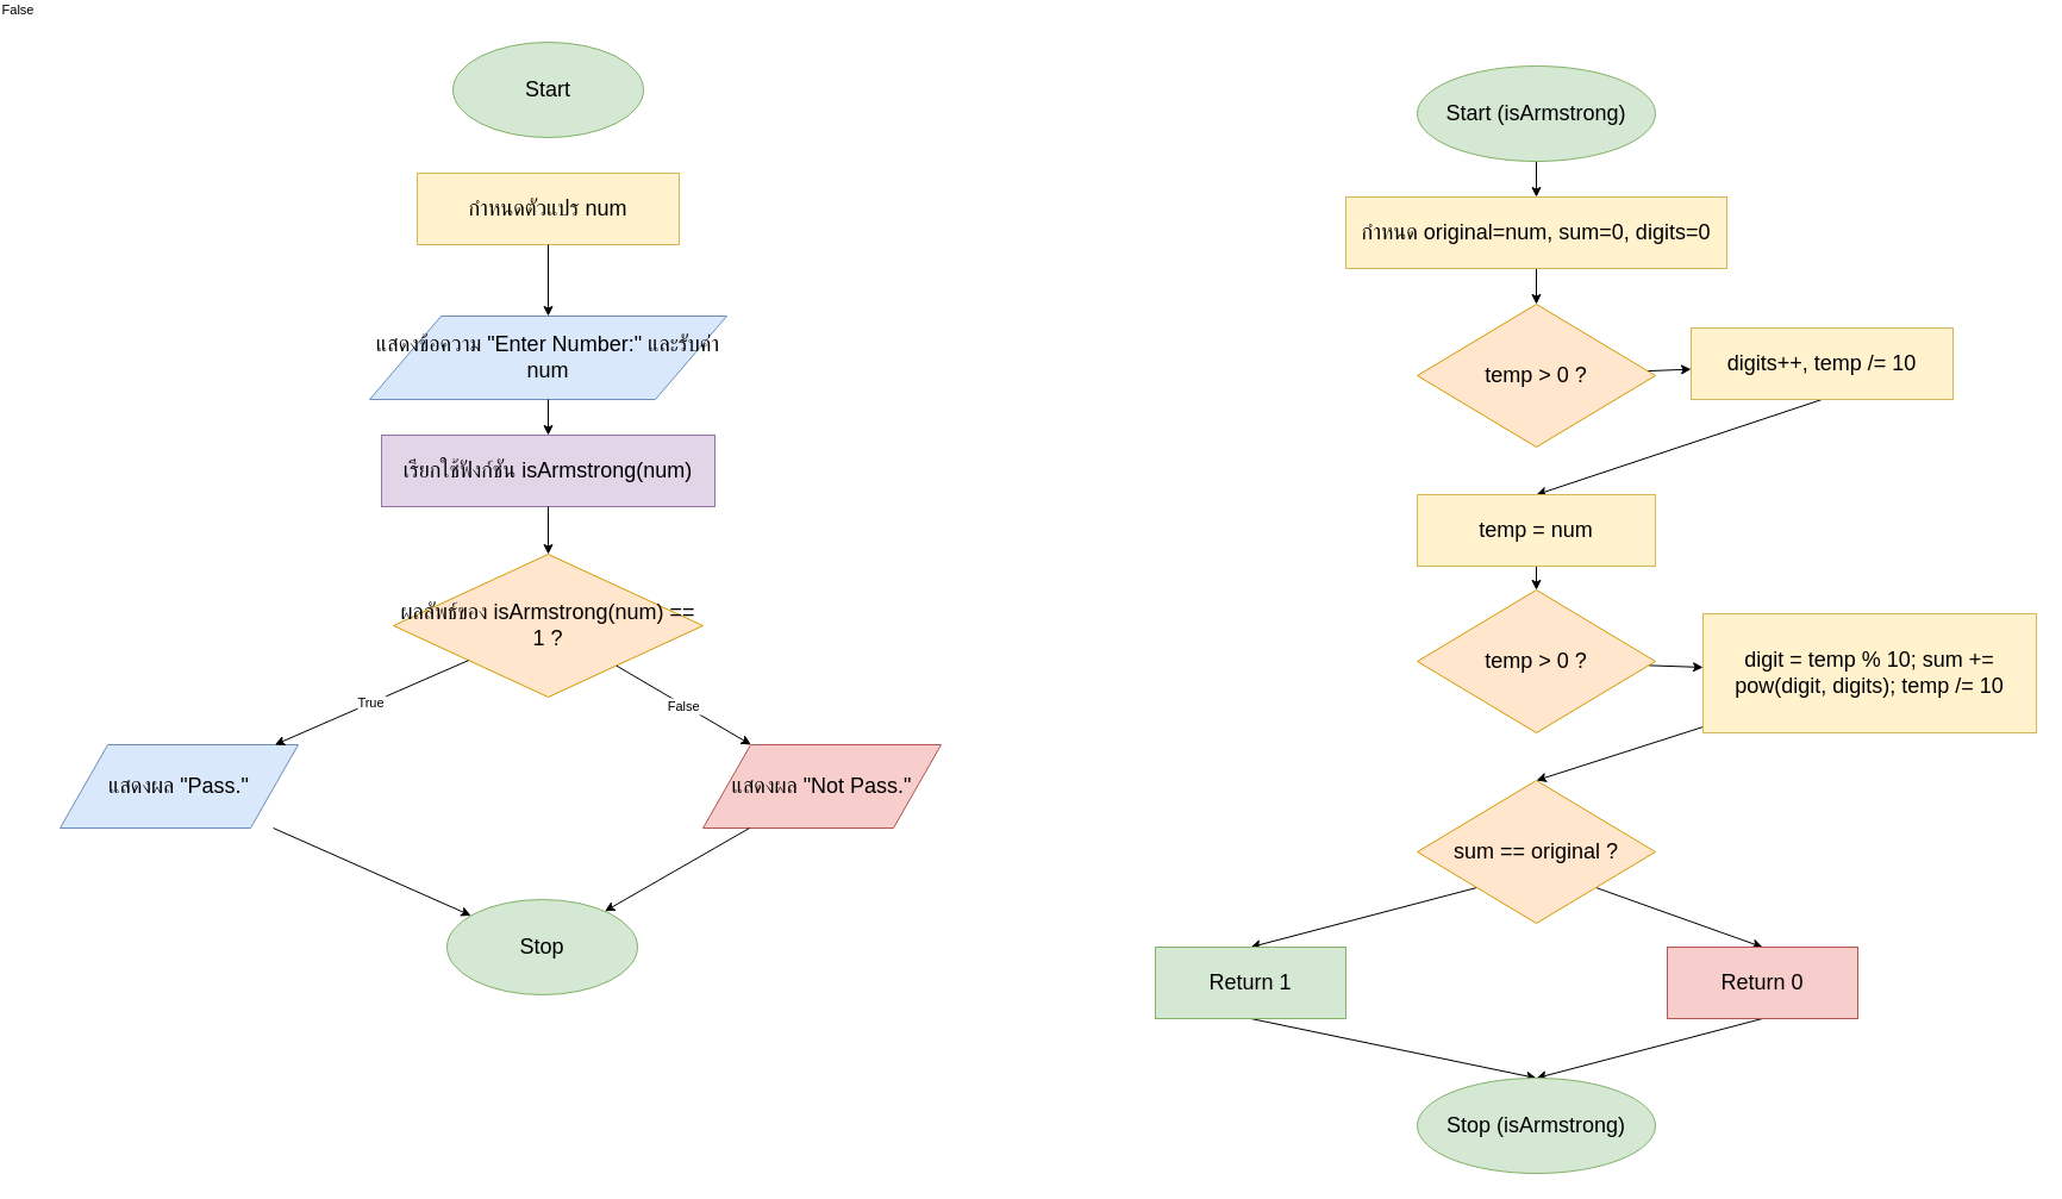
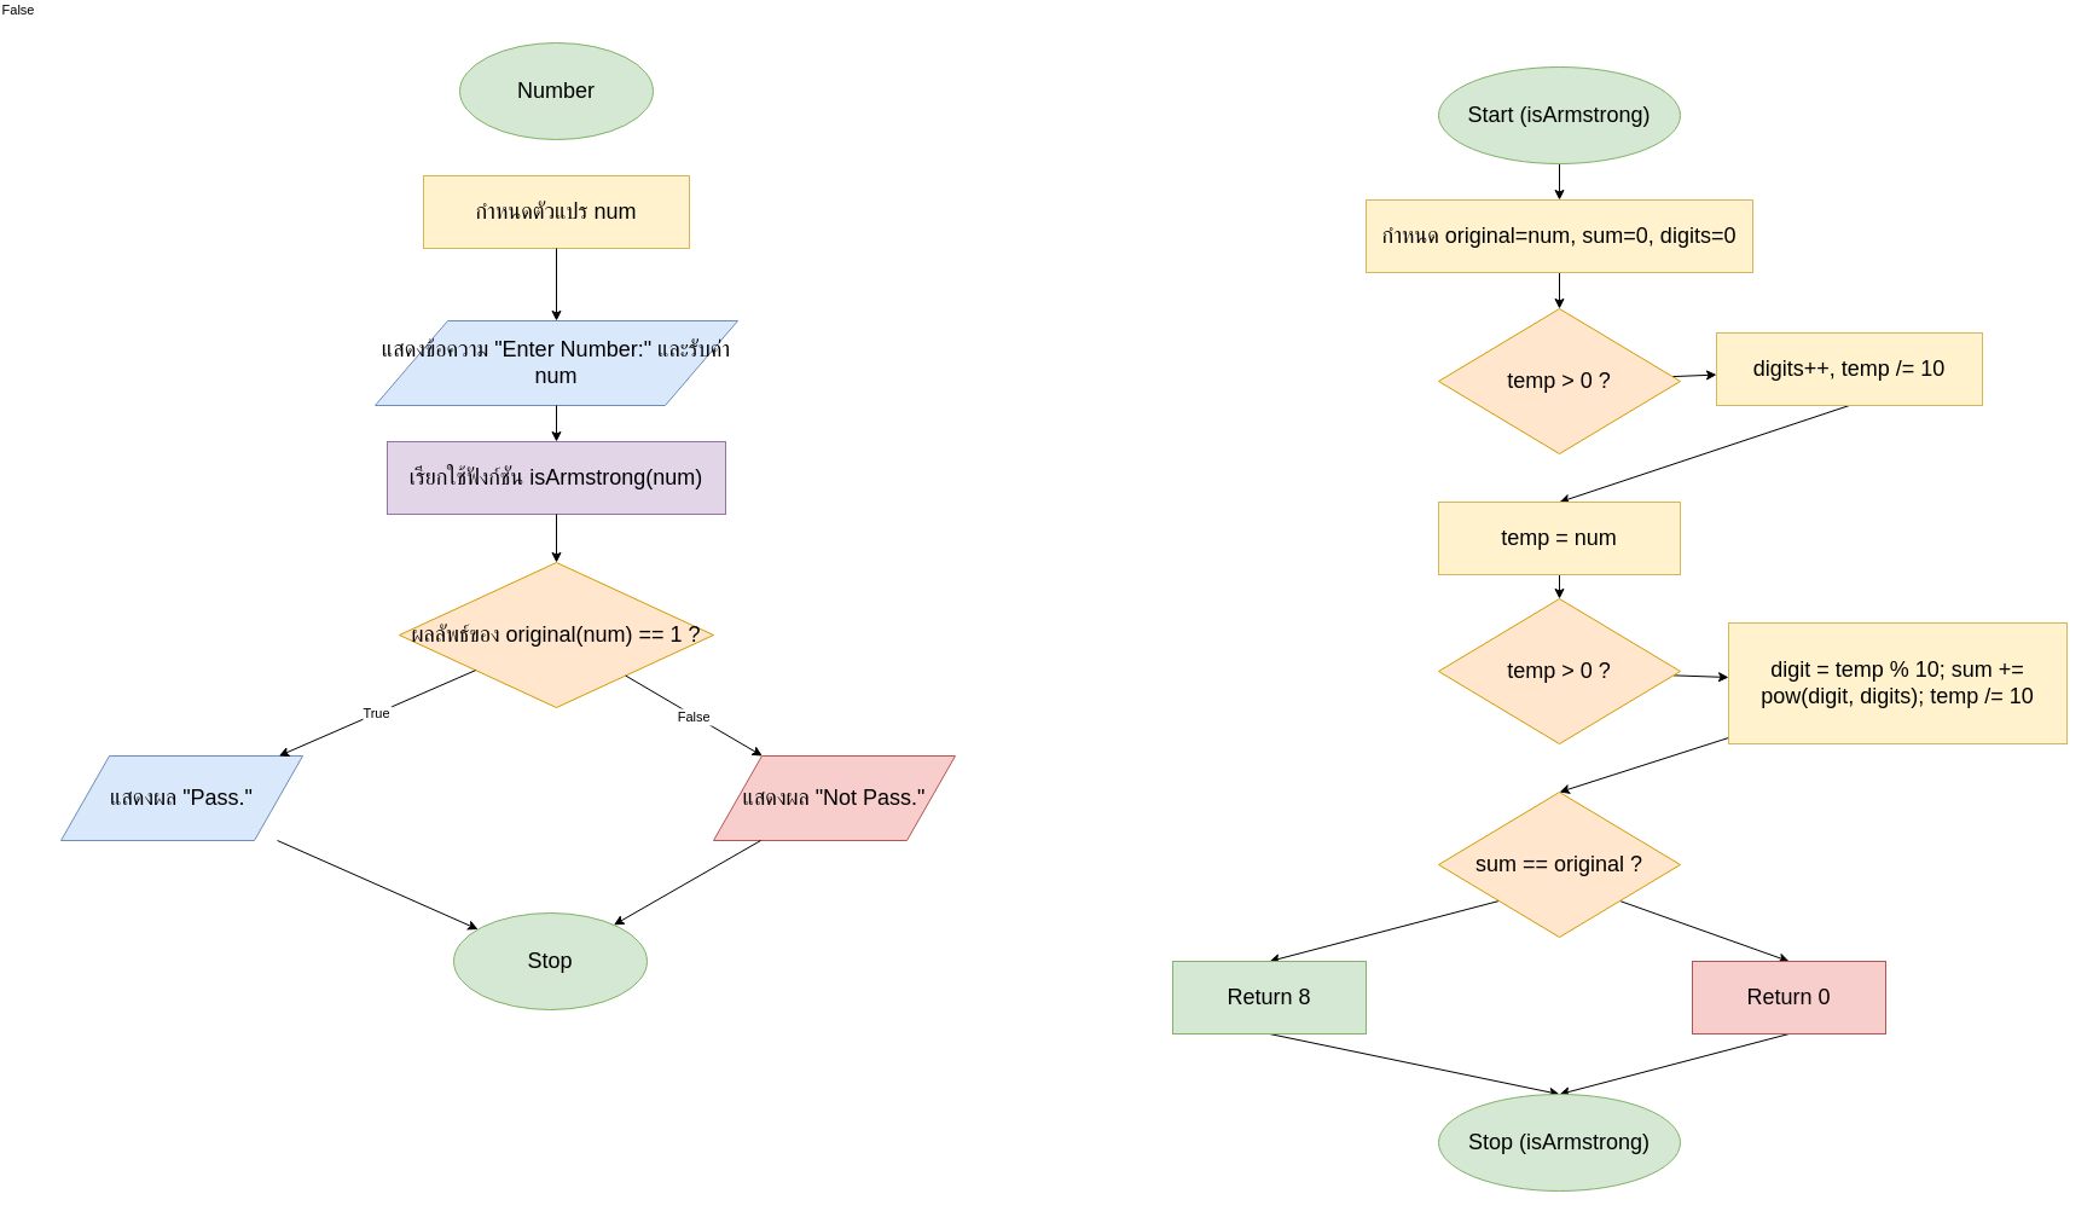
- <mxCell id="2" value="Start" style="ellipse;whiteSpace=wrap;html=1;aspect=fixed;fillColor=#d5e8d4;strokeColor=#82b366;fontSize=18;" parent="1" vertex="1"><mxGeometry x="350" y="20" width="160" height="80" as="geometry" /></mxCell>
+ <mxCell id="2" value="Number" style="ellipse;whiteSpace=wrap;html=1;aspect=fixed;fillColor=#d5e8d4;strokeColor=#82b366;fontSize=18;" parent="1" vertex="1"><mxGeometry x="350" y="20" width="160" height="80" as="geometry" /></mxCell>
- <mxCell id="6" value="ผลลัพธ์ของ isArmstrong(num) == 1 ?" style="rhombus;whiteSpace=wrap;html=1;fillColor=#ffe6cc;strokeColor=#d79b00;fontSize=18;" parent="1" vertex="1"><mxGeometry x="300" y="450" width="260" height="120" as="geometry" /></mxCell>
+ <mxCell id="6" value="ผลลัพธ์ของ original(num) == 1 ?" style="rhombus;whiteSpace=wrap;html=1;fillColor=#ffe6cc;strokeColor=#d79b00;fontSize=18;" parent="1" vertex="1"><mxGeometry x="300" y="450" width="260" height="120" as="geometry" /></mxCell>
- <mxCell id="35" value="Return 1" style="rounded=0;whiteSpace=wrap;html=1;fillColor=#d5e8d4;strokeColor=#82b366;fontSize=18;" parent="1" vertex="1"><mxGeometry x="940" y="780" width="160" height="60" as="geometry" /></mxCell>
+ <mxCell id="35" value="Return 8" style="rounded=0;whiteSpace=wrap;html=1;fillColor=#d5e8d4;strokeColor=#82b366;fontSize=18;" parent="1" vertex="1"><mxGeometry x="940" y="780" width="160" height="60" as="geometry" /></mxCell>
